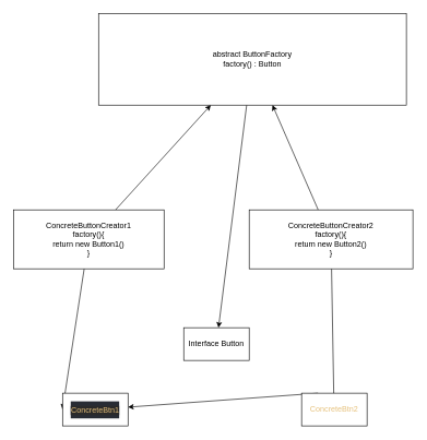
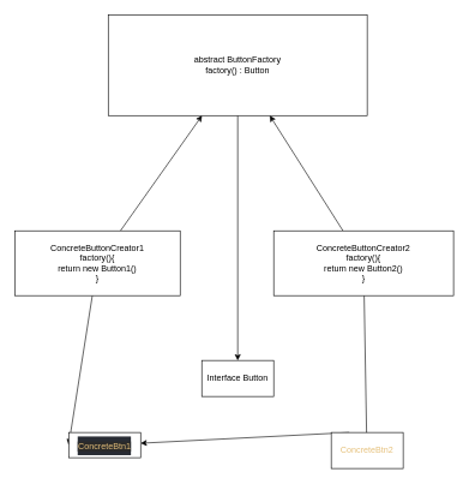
- <mxCell id="3" value="abstract ButtonFactory&lt;br&gt;factory() : Button&lt;br&gt;" style="rounded=0;whiteSpace=wrap;html=1;" parent="1" vertex="1"><mxGeometry x="150" y="20" width="470" height="140" as="geometry" /></mxCell>
+ <mxCell id="3" value="abstract ButtonFactory&lt;br&gt;factory() : Button&lt;br&gt;" style="rounded=0;whiteSpace=wrap;html=1;" parent="1" vertex="1"><mxGeometry x="150" y="20" width="360" height="140" as="geometry" /></mxCell>
- <mxCell id="13" value="&lt;div style=&quot;color: rgb(171 , 178 , 191) ; background-color: rgb(40 , 44 , 52) ; font-family: , &amp;#34;consolas&amp;#34; , &amp;#34;courier new&amp;#34; , monospace ; font-size: 18px ; line-height: 24px&quot;&gt;&lt;span style=&quot;color: rgb(229 , 192 , 123) ; font-size: 12px ; background-color: rgb(42 , 42 , 42)&quot;&gt;ConcreteBtn1&lt;/span&gt;&lt;br&gt;&lt;/div&gt;" style="rounded=0;whiteSpace=wrap;html=1;" parent="1" vertex="1"><mxGeometry x="95" y="600" width="100" height="50" as="geometry" /></mxCell>
+ <mxCell id="13" value="&lt;div style=&quot;color: rgb(171 , 178 , 191) ; background-color: rgb(40 , 44 , 52) ; font-family: , &amp;#34;consolas&amp;#34; , &amp;#34;courier new&amp;#34; , monospace ; font-size: 18px ; line-height: 24px&quot;&gt;&lt;span style=&quot;color: rgb(229 , 192 , 123) ; font-size: 12px ; background-color: rgb(42 , 42 , 42)&quot;&gt;ConcreteBtn1&lt;/span&gt;&lt;br&gt;&lt;/div&gt;" style="rounded=0;whiteSpace=wrap;html=1;" parent="1" vertex="1"><mxGeometry x="95" y="600" width="100" height="35" as="geometry" /></mxCell>
